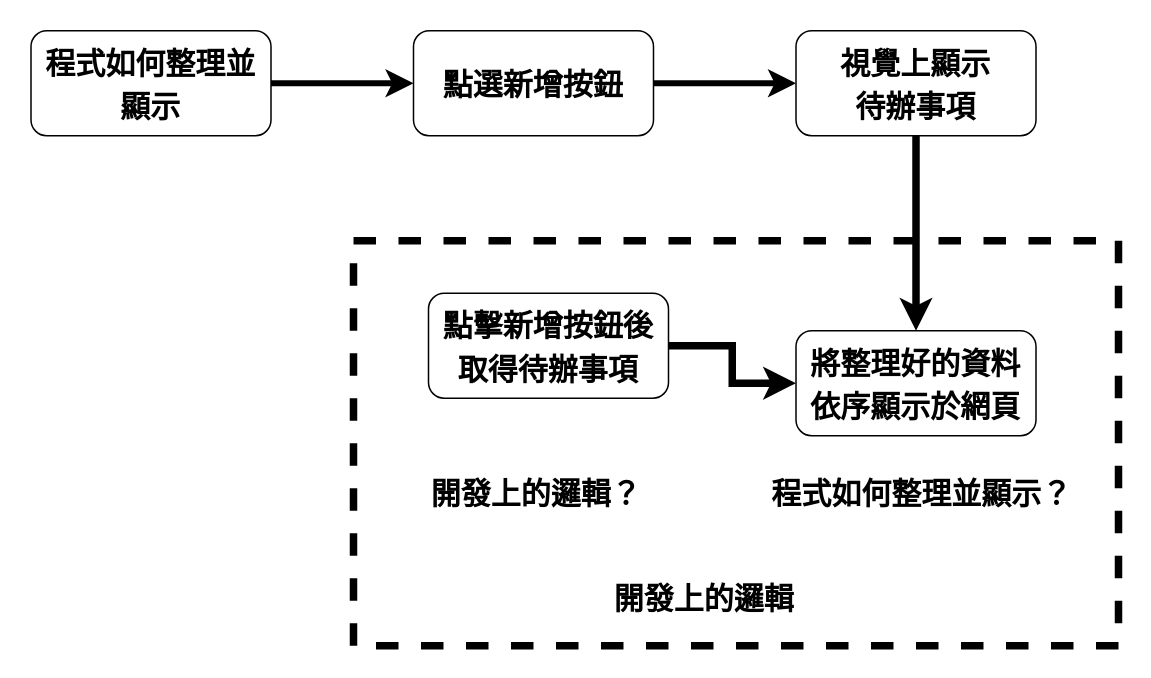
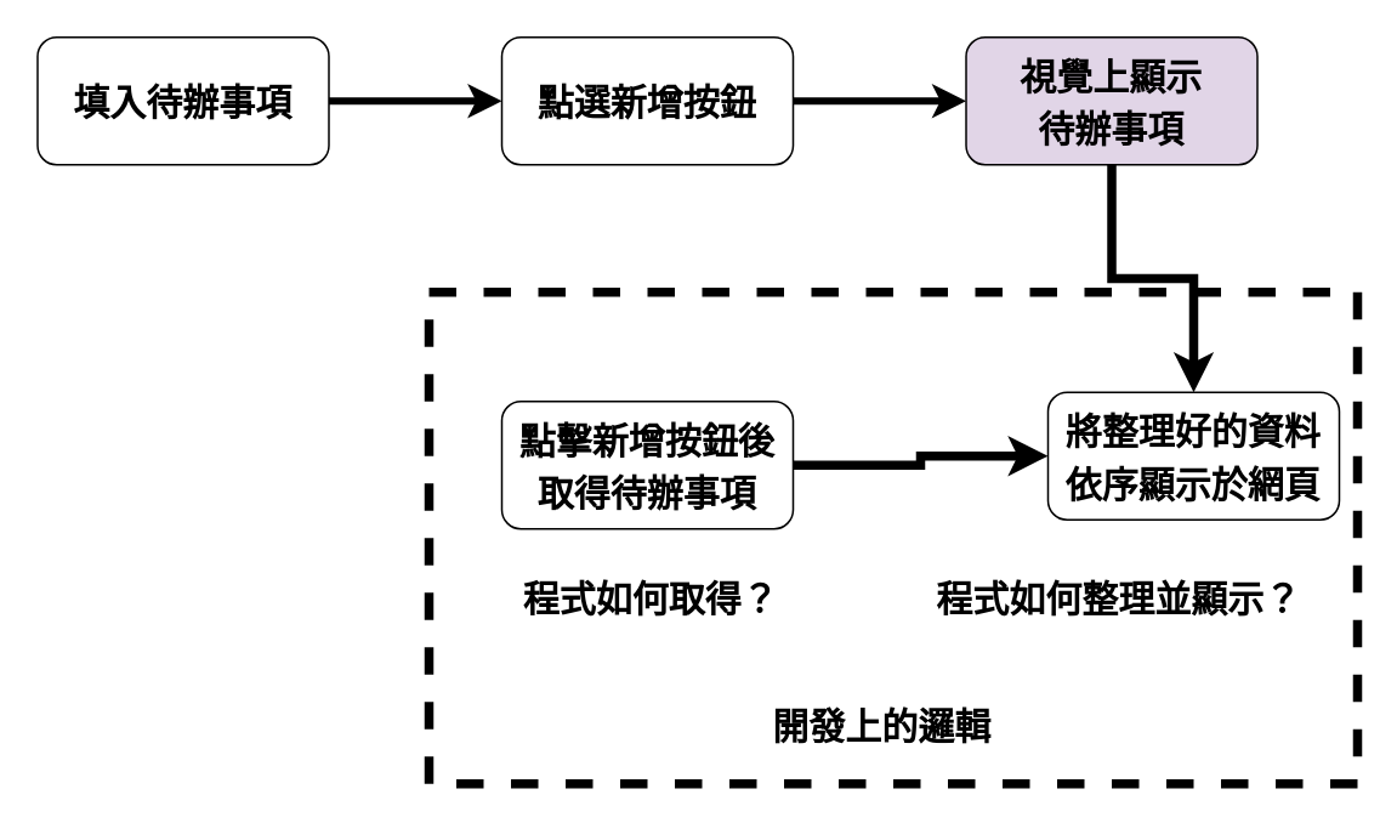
- <mxCell id="6" value="&lt;span style=&quot;font-size: 20px&quot;&gt;程式如何整理並顯示&lt;/span&gt;" style="rounded=1;whiteSpace=wrap;html=1;fontFamily=微軟正黑體;fontSize=24;fontStyle=1;" parent="1" vertex="1"><mxGeometry x="20" y="20" width="160" height="70" as="geometry" /></mxCell>
+ <mxCell id="6" value="&lt;span style=&quot;font-size: 20px&quot;&gt;填入待辦事項&lt;/span&gt;" style="rounded=1;whiteSpace=wrap;html=1;fontFamily=微軟正黑體;fontSize=24;fontStyle=1;" parent="1" vertex="1"><mxGeometry x="20" y="20" width="160" height="70" as="geometry" /></mxCell>
- <mxCell id="8" value="&lt;span style=&quot;font-size: 20px&quot;&gt;視覺上顯示&lt;br&gt;待辦事項&lt;br&gt;&lt;/span&gt;" style="rounded=1;whiteSpace=wrap;html=1;fontFamily=微軟正黑體;fontSize=24;fontStyle=1;" parent="1" vertex="1"><mxGeometry x="530" y="20" width="160" height="70" as="geometry" /></mxCell>
+ <mxCell id="8" value="&lt;span style=&quot;font-size: 20px&quot;&gt;視覺上顯示&lt;br&gt;待辦事項&lt;br&gt;&lt;/span&gt;" style="rounded=1;whiteSpace=wrap;html=1;fontFamily=微軟正黑體;fontSize=24;fontStyle=1;fillColor=#e1d5e7;" parent="1" vertex="1"><mxGeometry x="530" y="20" width="160" height="70" as="geometry" /></mxCell>
- <mxCell id="10" value="&lt;span style=&quot;font-size: 20px&quot;&gt;點擊新增按鈕後取得待辦事項&lt;br&gt;&lt;/span&gt;" style="rounded=1;whiteSpace=wrap;html=1;fontFamily=微軟正黑體;fontSize=24;fontStyle=1;" vertex="1" parent="1"><mxGeometry x="285" y="195" width="160" height="70" as="geometry" /></mxCell>
+ <mxCell id="10" value="&lt;span style=&quot;font-size: 20px&quot;&gt;點擊新增按鈕後取得待辦事項&lt;br&gt;&lt;/span&gt;" style="rounded=1;whiteSpace=wrap;html=1;fontFamily=微軟正黑體;fontSize=24;fontStyle=1;" vertex="1" parent="1"><mxGeometry x="275" y="220" width="160" height="70" as="geometry" /></mxCell>
- <mxCell id="11" value="&lt;span style=&quot;font-size: 20px&quot;&gt;將整理好的資料&lt;br&gt;依序顯示於網頁&lt;br&gt;&lt;/span&gt;" style="rounded=1;whiteSpace=wrap;html=1;fontFamily=微軟正黑體;fontSize=24;fontStyle=1;" vertex="1" parent="1"><mxGeometry x="530" y="220" width="160" height="70" as="geometry" /></mxCell>
+ <mxCell id="11" value="&lt;span style=&quot;font-size: 20px&quot;&gt;將整理好的資料&lt;br&gt;依序顯示於網頁&lt;br&gt;&lt;/span&gt;" style="rounded=1;whiteSpace=wrap;html=1;fontFamily=微軟正黑體;fontSize=24;fontStyle=1;" vertex="1" parent="1"><mxGeometry x="575" y="215" width="160" height="70" as="geometry" /></mxCell>
- <mxCell id="13" value="&lt;span style=&quot;font-size: 20px&quot;&gt;&lt;b&gt;開發上的邏輯？&lt;/b&gt;&lt;/span&gt;" style="text;whiteSpace=wrap;html=1;" vertex="1" parent="1"><mxGeometry x="285" y="310" width="150" height="30" as="geometry" /></mxCell>
+ <mxCell id="13" value="&lt;span style=&quot;font-size: 20px&quot;&gt;&lt;b&gt;程式如何取得？&lt;/b&gt;&lt;/span&gt;" style="text;whiteSpace=wrap;html=1;" vertex="1" parent="1"><mxGeometry x="285" y="310" width="150" height="30" as="geometry" /></mxCell>
- <mxCell id="12" value="&lt;span style=&quot;font-size: 20px&quot;&gt;&lt;b&gt;開發上的邏輯&lt;/b&gt;&lt;/span&gt;" style="text;whiteSpace=wrap;html=1;" vertex="1" parent="1"><mxGeometry x="407" y="380" width="150" height="30" as="geometry" /></mxCell>
+ <mxCell id="12" value="&lt;span style=&quot;font-size: 20px&quot;&gt;&lt;b&gt;開發上的邏輯&lt;/b&gt;&lt;/span&gt;" style="text;whiteSpace=wrap;html=1;" vertex="1" parent="1"><mxGeometry x="422" y="380" width="150" height="30" as="geometry" /></mxCell>
